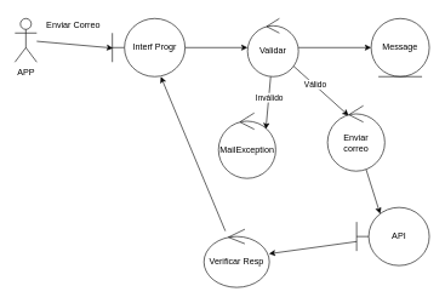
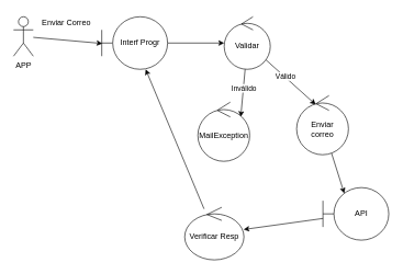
- <mxCell id="6" style="edgeStyle=orthogonalEdgeStyle;rounded=0;orthogonalLoop=1;jettySize=auto;html=1;" parent="1" source="11" target="12" edge="1"><mxGeometry relative="1" as="geometry" /></mxCell>
- <mxCell id="12" value="Message" style="ellipse;shape=umlEntity;whiteSpace=wrap;html=1;" parent="1" vertex="1"><mxGeometry x="510" y="25" width="80" height="80" as="geometry" /></mxCell>
